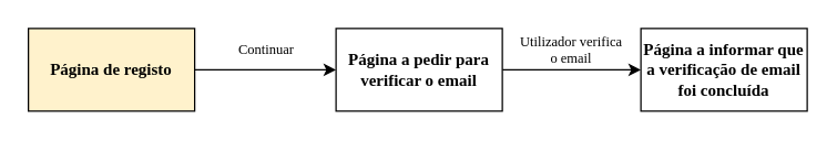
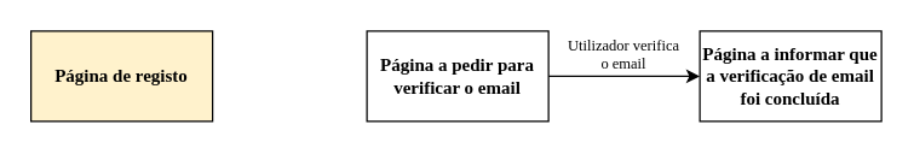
- <mxCell id="6" value="&lt;font style=&quot;font-size: 10px&quot;&gt;Continuar&lt;/font&gt;" style="text;html=1;strokeColor=none;fillColor=none;align=center;verticalAlign=middle;whiteSpace=wrap;rounded=0;fontFamily=Times New Roman;fontSize=10;" vertex="1" parent="1"><mxGeometry x="142" y="20" width="100" height="30" as="geometry" /></mxCell>
- <mxCell id="2" value="" style="edgeStyle=orthogonalEdgeStyle;rounded=0;orthogonalLoop=1;jettySize=auto;html=1;fontFamily=Times New Roman;" edge="1" parent="1" source="3" target="5"><mxGeometry relative="1" as="geometry" /></mxCell>
